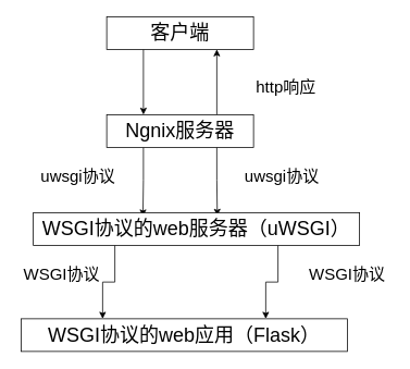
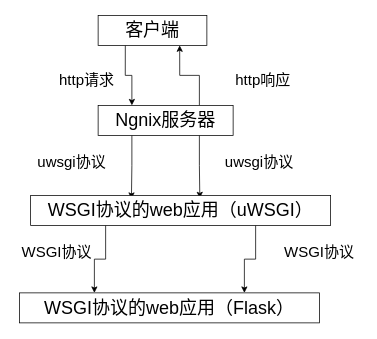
- <mxCell id="3" value="&lt;font style=&quot;font-size: 24px;&quot;&gt;客户端&lt;/font&gt;" style="rounded=0;whiteSpace=wrap;html=1;" vertex="1" parent="1"><mxGeometry x="130" y="20" width="180" height="40" as="geometry" /></mxCell>
+ <mxCell id="3" value="&lt;font style=&quot;font-size: 24px;&quot;&gt;客户端&lt;/font&gt;" style="rounded=0;whiteSpace=wrap;html=1;" vertex="1" parent="1"><mxGeometry x="130" y="20" width="145" height="40" as="geometry" /></mxCell>
+ <mxCell id="11" value="&lt;font style=&quot;font-size: 20px;&quot;&gt;http请求&lt;/font&gt;" style="text;html=1;strokeColor=none;fillColor=none;align=center;verticalAlign=middle;whiteSpace=wrap;rounded=0;" vertex="1" parent="1"><mxGeometry x="60" y="90" width="110" height="30" as="geometry" /></mxCell>
- <mxCell id="10" value="&lt;font style=&quot;font-size: 24px;&quot;&gt;WSGI协议的web服务器（uWSGI）&lt;/font&gt;" style="rounded=0;whiteSpace=wrap;html=1;" vertex="1" parent="1"><mxGeometry x="40" y="260" width="400" height="40" as="geometry" /></mxCell>
+ <mxCell id="10" value="&lt;font style=&quot;font-size: 24px;&quot;&gt;WSGI协议的web应用（uWSGI）&lt;/font&gt;" style="rounded=0;whiteSpace=wrap;html=1;" vertex="1" parent="1"><mxGeometry x="40" y="260" width="400" height="40" as="geometry" /></mxCell>
